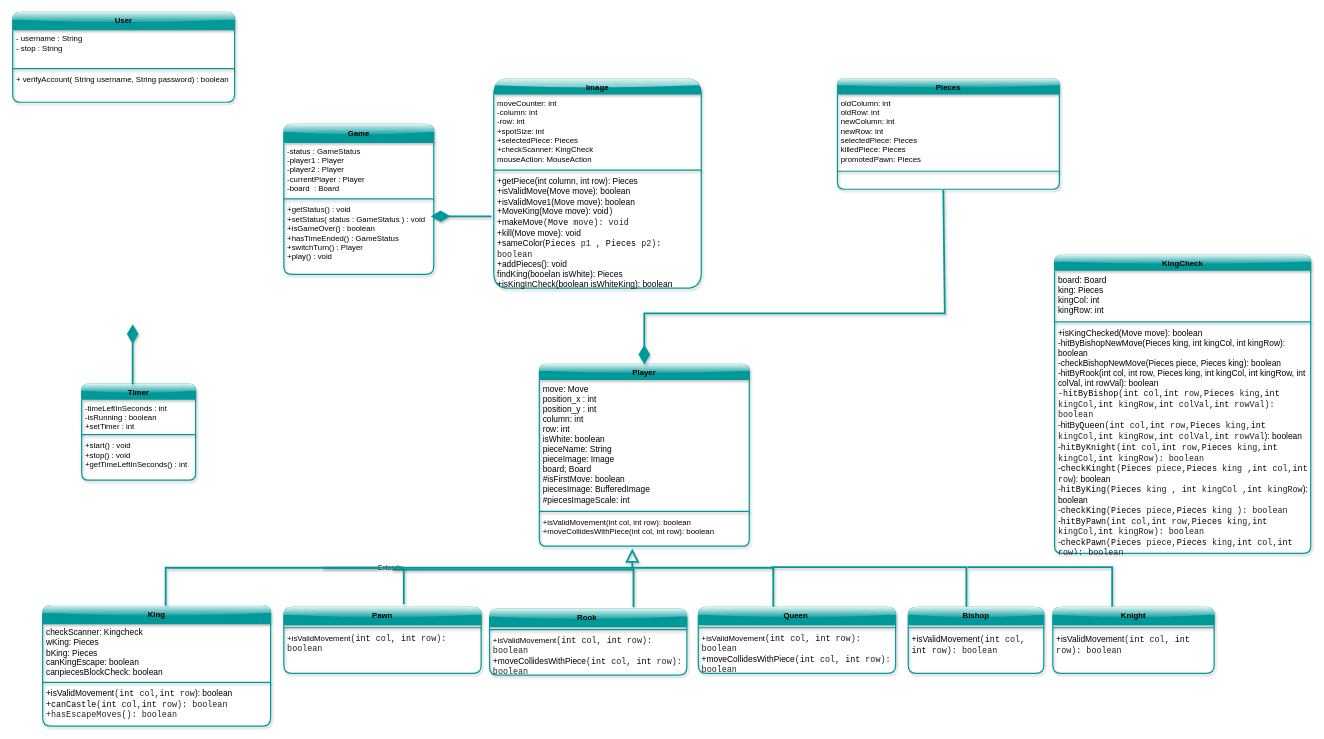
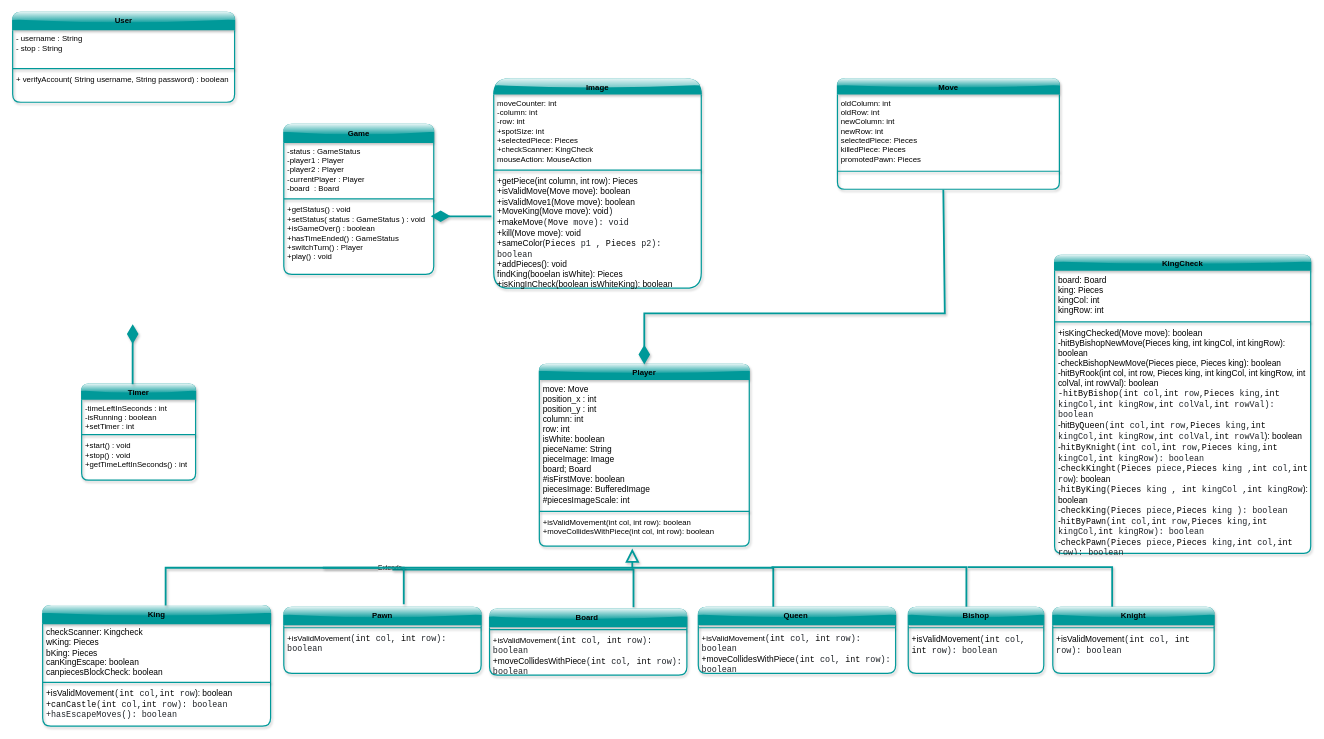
- <mxCell id="18" value="&lt;font style=&quot;font-size: 13px;&quot;&gt;Pieces&lt;/font&gt;" style="swimlane;fontStyle=1;align=center;verticalAlign=top;childLayout=stackLayout;horizontal=1;startSize=26;horizontalStack=0;resizeParent=1;resizeParentMax=0;resizeLast=0;collapsible=1;marginBottom=0;whiteSpace=wrap;html=1;fillColor=#009999;strokeColor=#009999;strokeWidth=2;rounded=1;shadow=1;glass=1;swimlaneLine=0;" parent="1" vertex="1"><mxGeometry x="1395" y="131" width="370" height="184" as="geometry" /></mxCell>
+ <mxCell id="18" value="&lt;font style=&quot;font-size: 13px;&quot;&gt;Move&lt;/font&gt;" style="swimlane;fontStyle=1;align=center;verticalAlign=top;childLayout=stackLayout;horizontal=1;startSize=26;horizontalStack=0;resizeParent=1;resizeParentMax=0;resizeLast=0;collapsible=1;marginBottom=0;whiteSpace=wrap;html=1;fillColor=#009999;strokeColor=#009999;strokeWidth=2;rounded=1;shadow=1;glass=1;swimlaneLine=0;" parent="1" vertex="1"><mxGeometry x="1395" y="131" width="370" height="184" as="geometry" /></mxCell>
- <mxCell id="54" value="&lt;font style=&quot;font-size: 13px;&quot;&gt;Rook&amp;nbsp;&lt;/font&gt;" style="swimlane;fontStyle=1;align=center;verticalAlign=top;childLayout=stackLayout;horizontal=1;startSize=30;horizontalStack=0;resizeParent=1;resizeParentMax=0;resizeLast=0;collapsible=1;marginBottom=0;whiteSpace=wrap;html=1;fillColor=#009999;strokeColor=#009999;rounded=1;shadow=1;glass=1;swimlaneLine=0;strokeWidth=2;fontSize=13;" vertex="1" parent="1"><mxGeometry x="815" y="1015" width="329" height="110" as="geometry" /></mxCell>
+ <mxCell id="54" value="&lt;font style=&quot;font-size: 13px;&quot;&gt;Board&amp;nbsp;&lt;/font&gt;" style="swimlane;fontStyle=1;align=center;verticalAlign=top;childLayout=stackLayout;horizontal=1;startSize=30;horizontalStack=0;resizeParent=1;resizeParentMax=0;resizeLast=0;collapsible=1;marginBottom=0;whiteSpace=wrap;html=1;fillColor=#009999;strokeColor=#009999;rounded=1;shadow=1;glass=1;swimlaneLine=0;strokeWidth=2;fontSize=13;" vertex="1" parent="1"><mxGeometry x="815" y="1015" width="329" height="110" as="geometry" /></mxCell>
